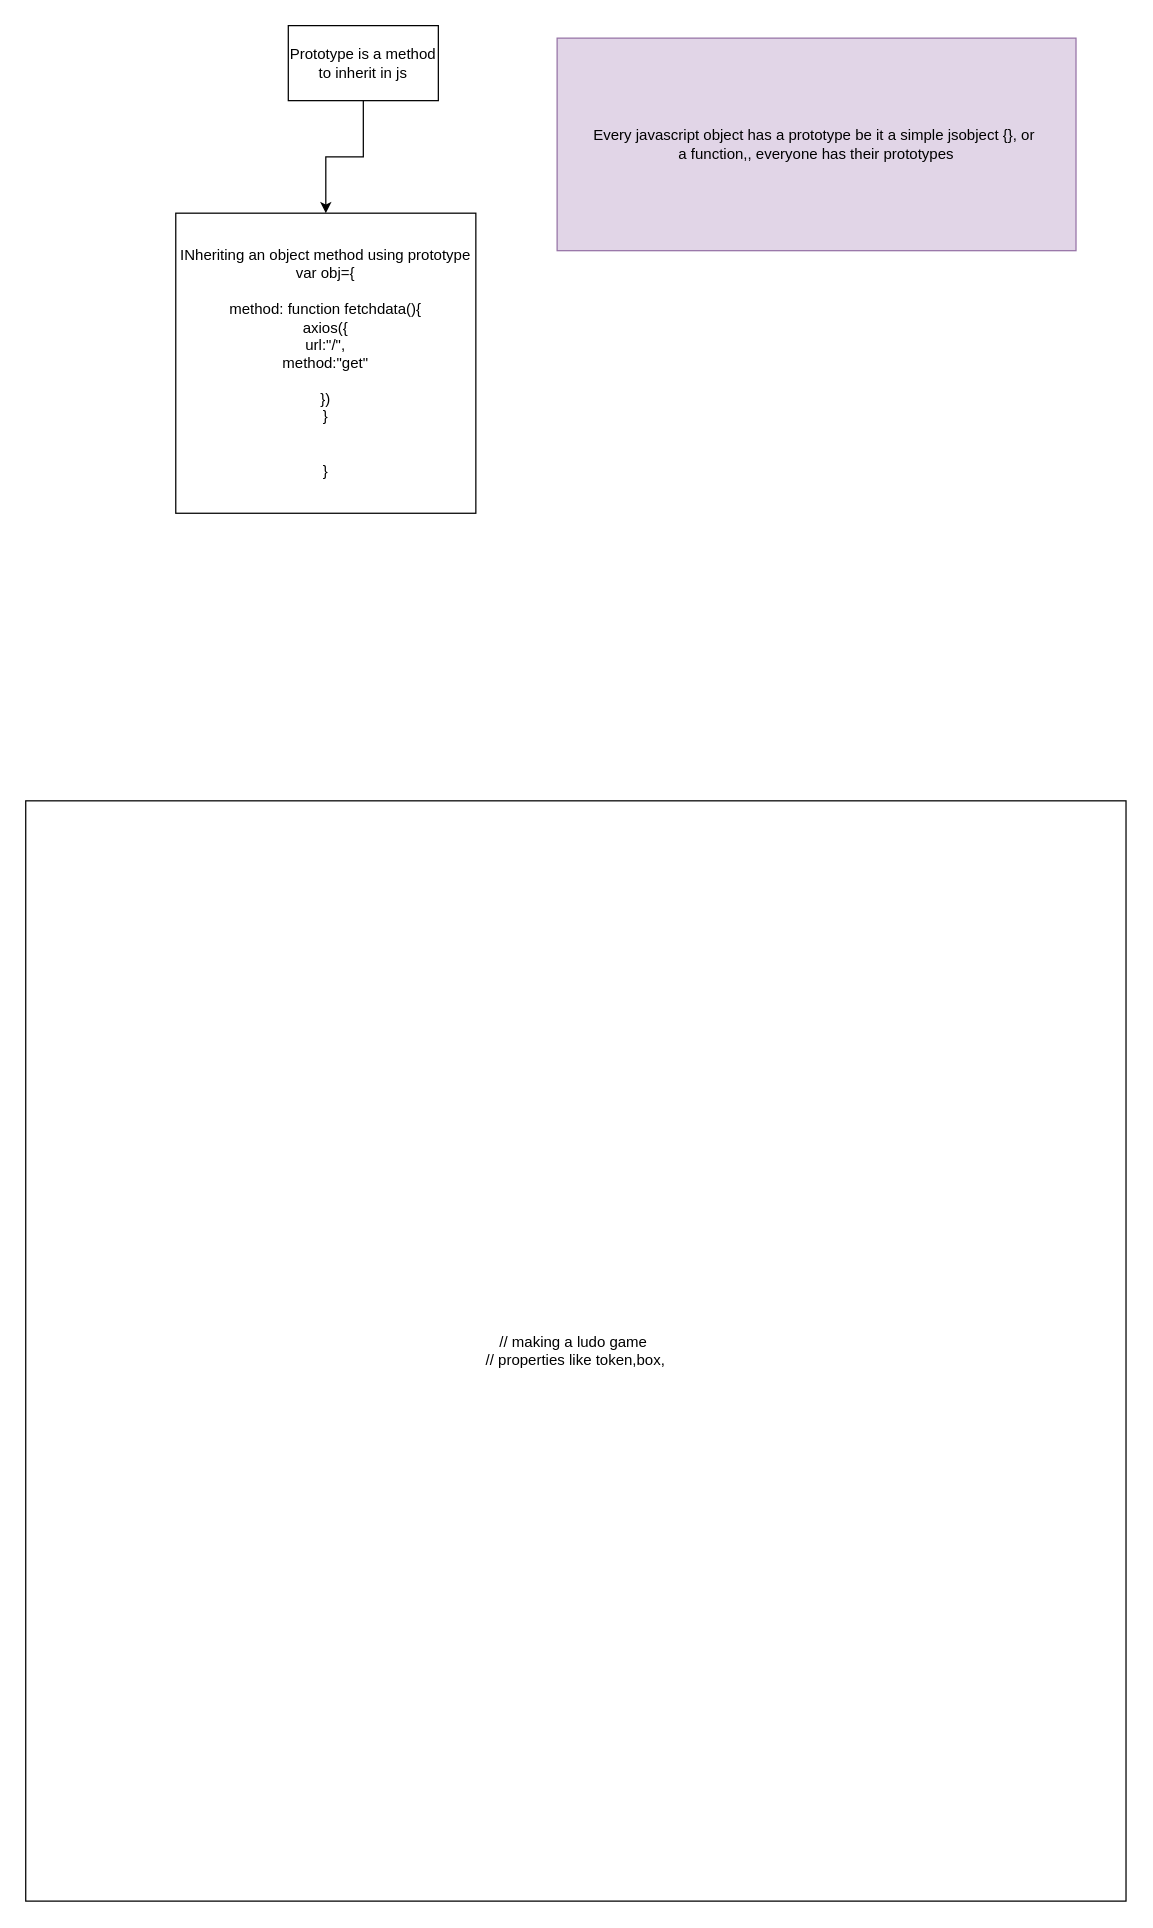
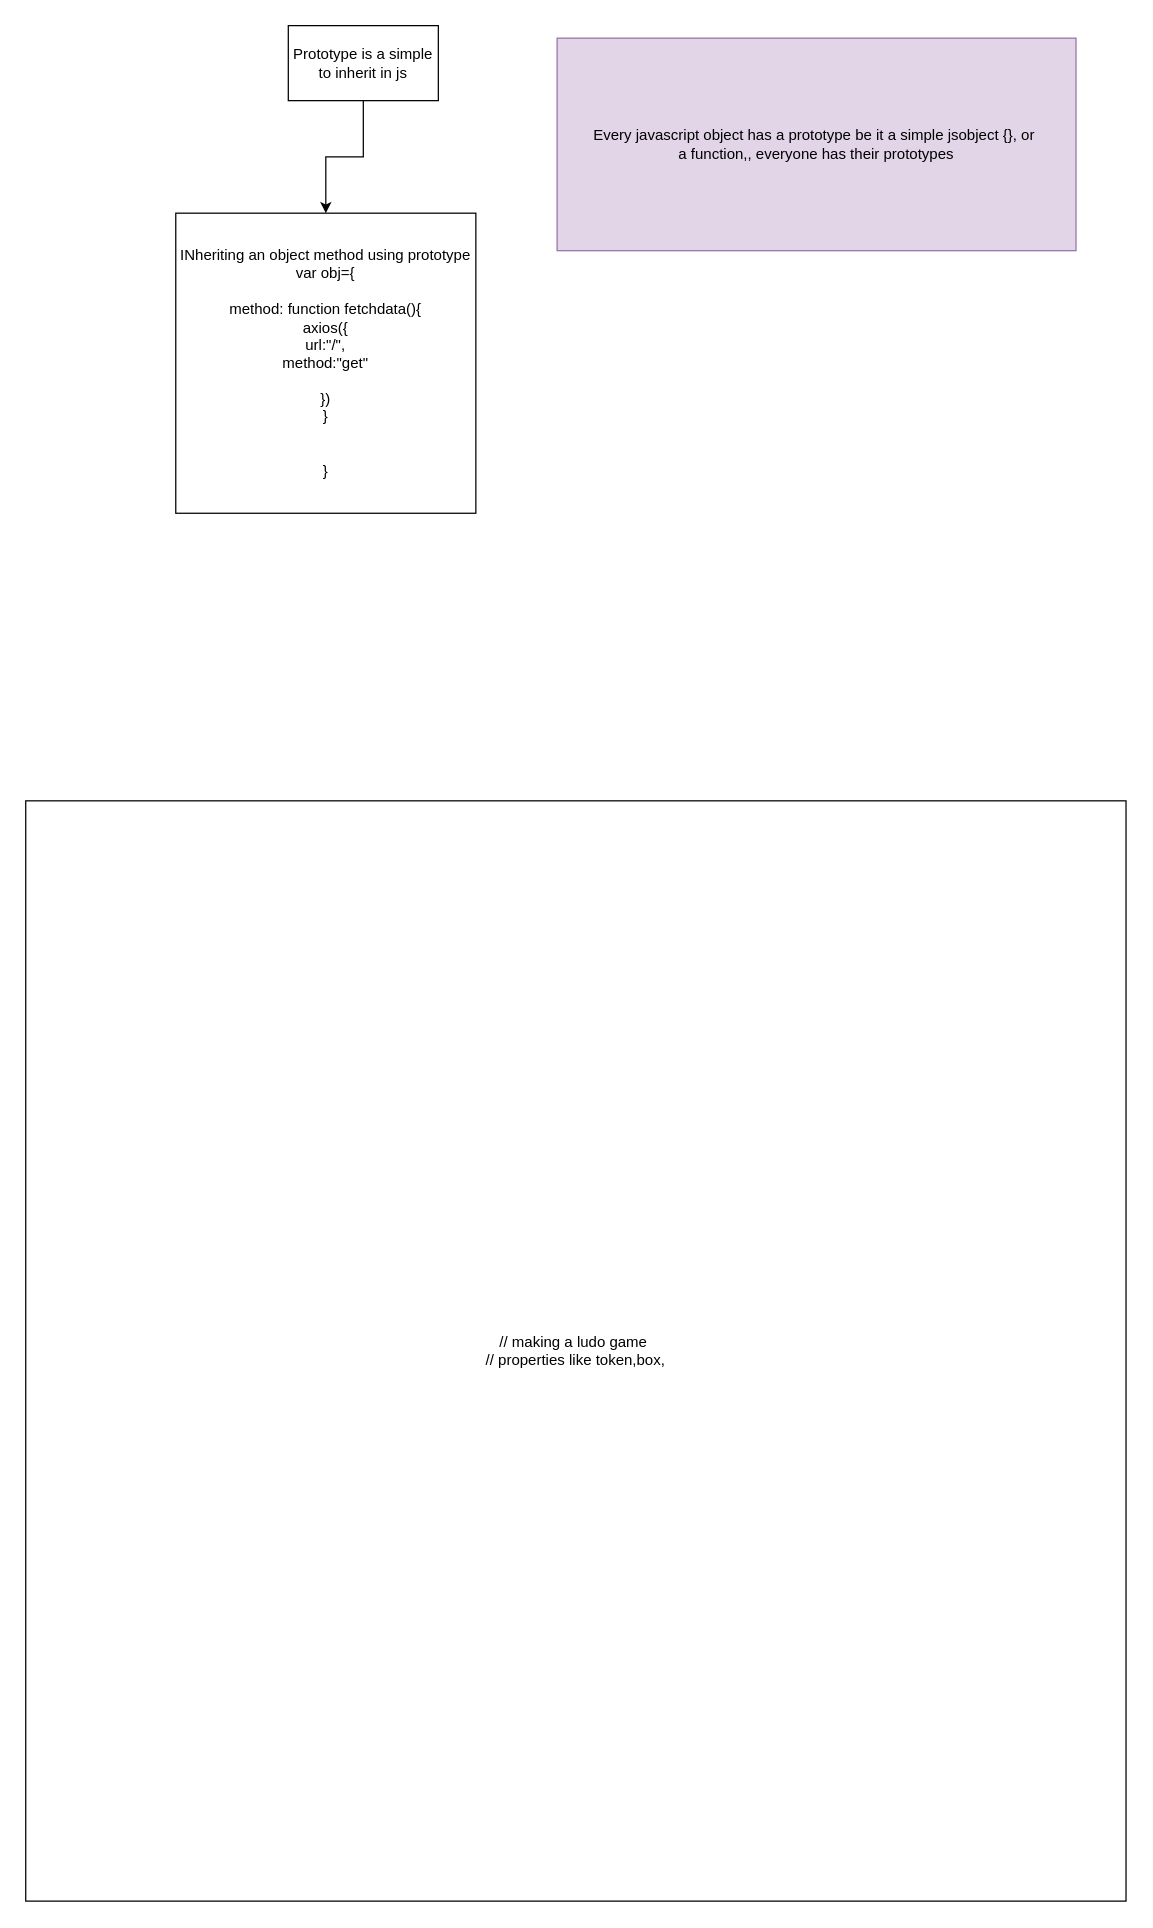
- <mxCell id="3" value="Prototype is a method&lt;div&gt;to inherit in js&lt;/div&gt;" style="rounded=0;whiteSpace=wrap;html=1;" vertex="1" parent="1"><mxGeometry x="230" y="20" width="120" height="60" as="geometry" /></mxCell>
+ <mxCell id="3" value="Prototype is a simple&lt;div&gt;to inherit in js&lt;/div&gt;" style="rounded=0;whiteSpace=wrap;html=1;" vertex="1" parent="1"><mxGeometry x="230" y="20" width="120" height="60" as="geometry" /></mxCell>
